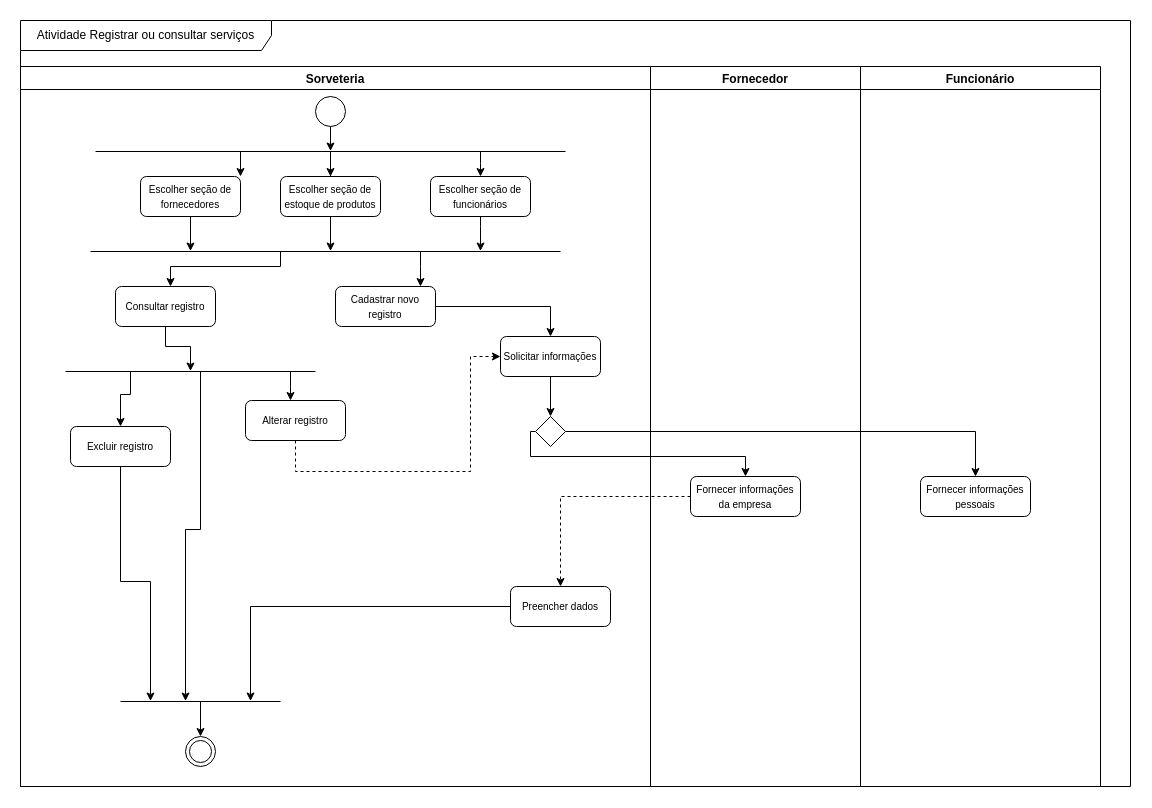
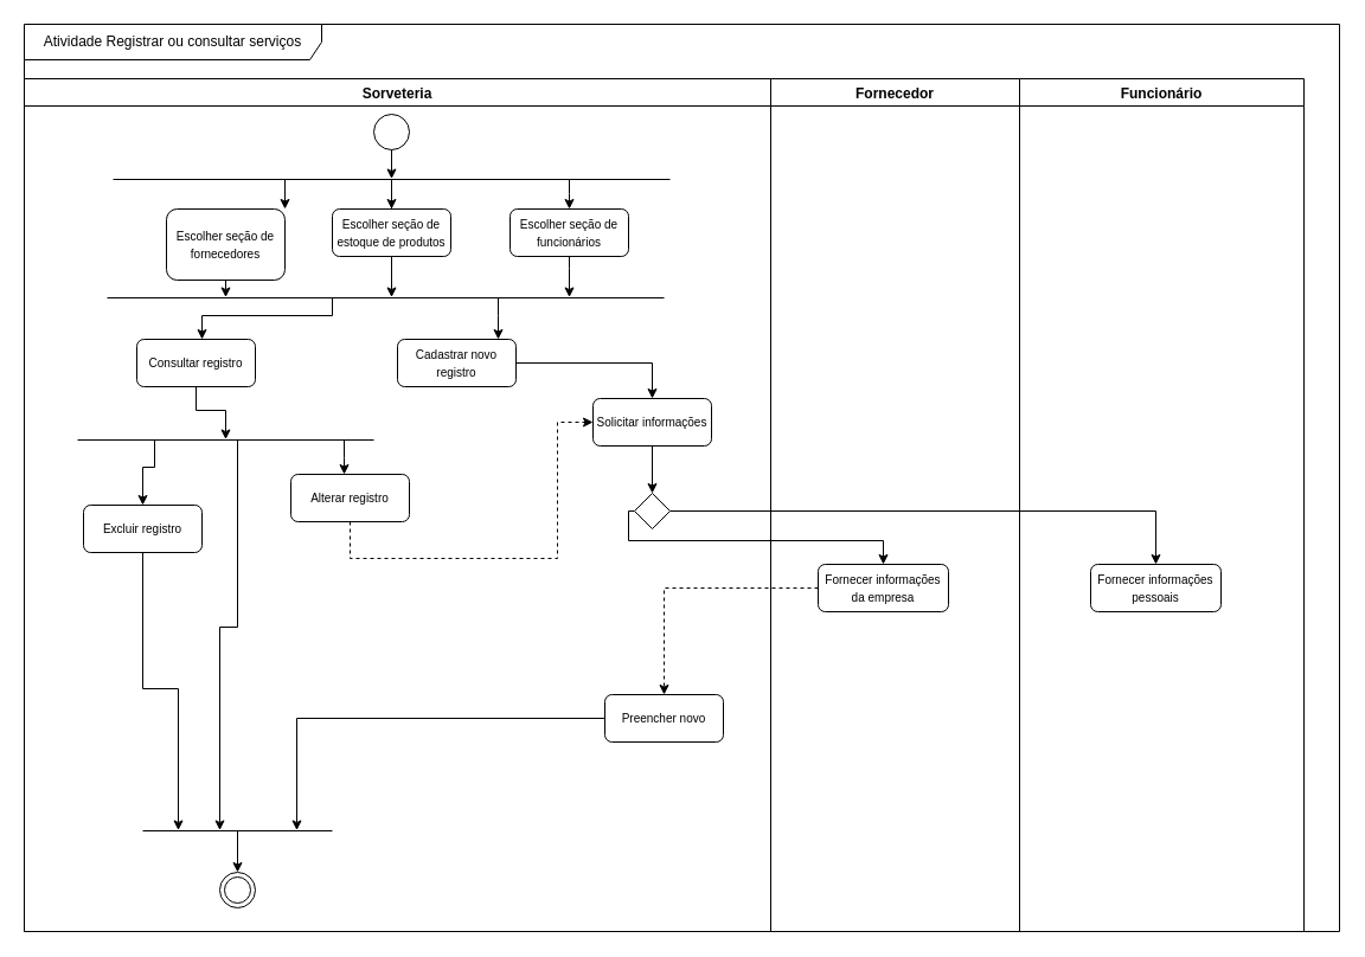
- <mxCell id="15" value="&lt;font size=&quot;1&quot;&gt;Escolher seção de fornecedores&lt;br&gt;&lt;/font&gt;" style="rounded=1;whiteSpace=wrap;html=1;" vertex="1" parent="3"><mxGeometry x="120" y="110" width="100" height="40" as="geometry" /></mxCell>
+ <mxCell id="15" value="&lt;font size=&quot;1&quot;&gt;Escolher seção de fornecedores&lt;br&gt;&lt;/font&gt;" style="rounded=1;whiteSpace=wrap;html=1;" vertex="1" parent="3"><mxGeometry x="120" y="110" width="100" height="60" as="geometry" /></mxCell>
- <mxCell id="40" value="&lt;font size=&quot;1&quot;&gt;Preencher dados&lt;br&gt;&lt;/font&gt;" style="rounded=1;whiteSpace=wrap;html=1;" vertex="1" parent="1"><mxGeometry x="510" y="586" width="100" height="40" as="geometry" /></mxCell>
+ <mxCell id="40" value="&lt;font size=&quot;1&quot;&gt;Preencher novo&lt;br&gt;&lt;/font&gt;" style="rounded=1;whiteSpace=wrap;html=1;" vertex="1" parent="1"><mxGeometry x="510" y="586" width="100" height="40" as="geometry" /></mxCell>
